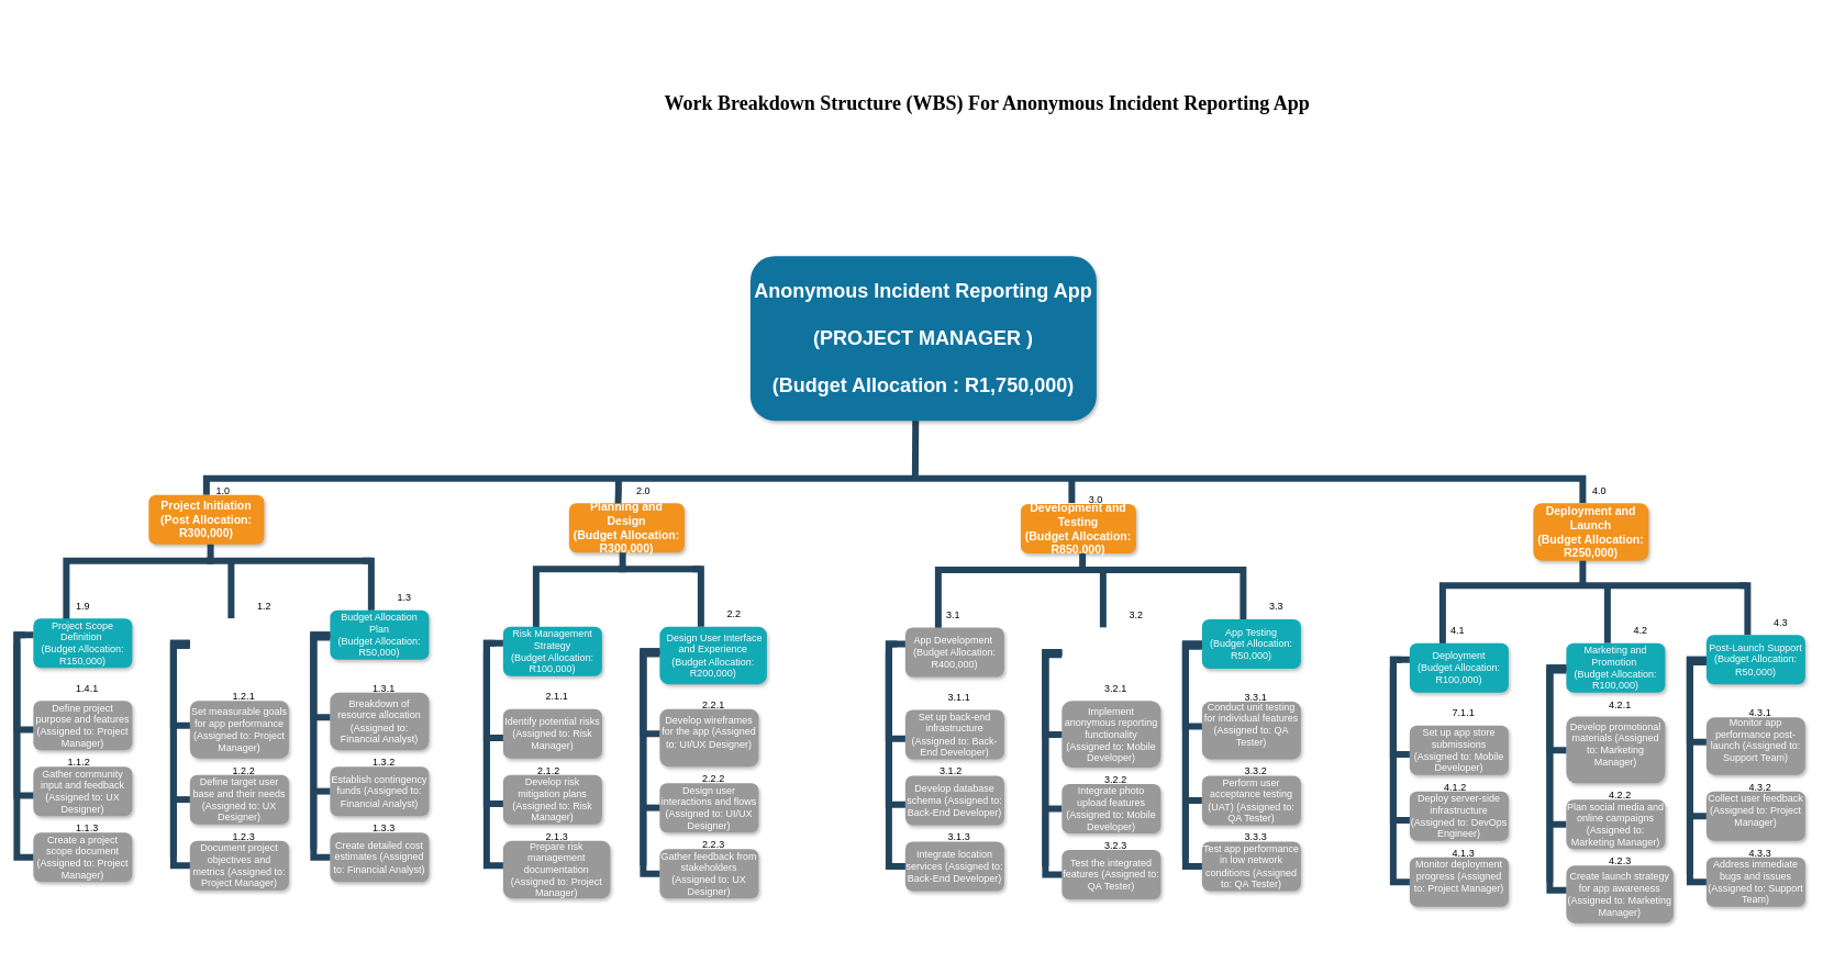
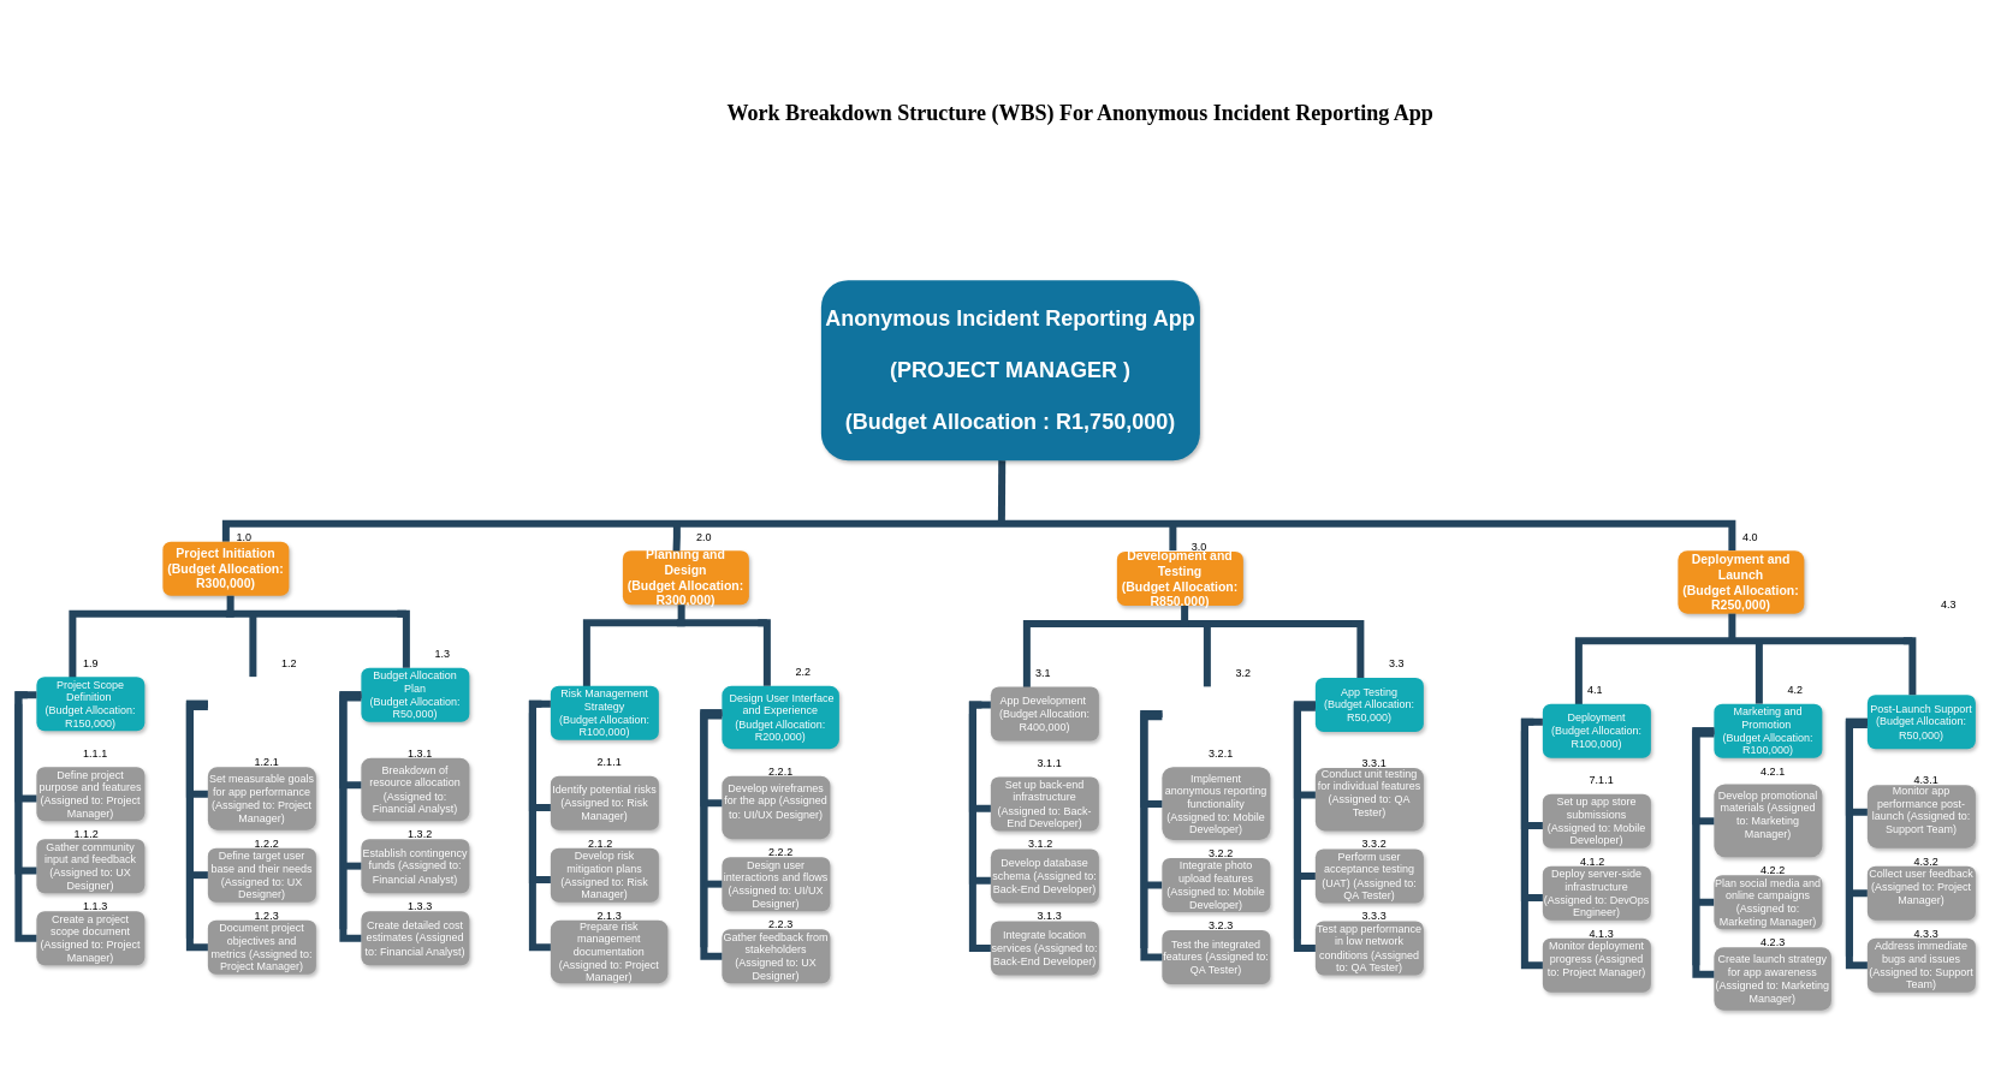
- <mxCell id="40" value="&#10;Project Initiation&#10;(Post Allocation: R300,000)&#10;" style="whiteSpace=wrap;rounded=1;fillColor=#F2931E;strokeColor=none;shadow=1;fontColor=#FFFFFF;fontStyle=1;fontSize=14" parent="39" vertex="1"><mxGeometry x="160" width="140" height="60" as="geometry" /></mxCell>
+ <mxCell id="40" value="&#10;Project Initiation&#10;(Budget Allocation: R300,000)&#10;" style="whiteSpace=wrap;rounded=1;fillColor=#F2931E;strokeColor=none;shadow=1;fontColor=#FFFFFF;fontStyle=1;fontSize=14" parent="39" vertex="1"><mxGeometry x="160" width="140" height="60" as="geometry" /></mxCell>
- <mxCell id="150" value="4.3" style="text;html=1;align=center;verticalAlign=middle;resizable=0;points=[];autosize=1;strokeColor=none;fillColor=none;" parent="124" vertex="1"><mxGeometry x="450" y="160" width="40" height="30" as="geometry" /></mxCell>
+ <mxCell id="150" value="4.3" style="text;html=1;align=center;verticalAlign=middle;resizable=0;points=[];autosize=1;strokeColor=none;fillColor=none;" parent="124" vertex="1"><mxGeometry x="450" y="75" width="40" height="30" as="geometry" /></mxCell>
- <mxCell id="51" value="1.4.1" style="text;html=1;align=center;verticalAlign=middle;resizable=0;points=[];autosize=1;strokeColor=none;fillColor=none;" parent="42" vertex="1"><mxGeometry x="60" y="100" width="50" height="30" as="geometry" /></mxCell>
+ <mxCell id="51" value="1.1.1" style="text;html=1;align=center;verticalAlign=middle;resizable=0;points=[];autosize=1;strokeColor=none;fillColor=none;" parent="42" vertex="1"><mxGeometry x="60" y="100" width="50" height="30" as="geometry" /></mxCell>
